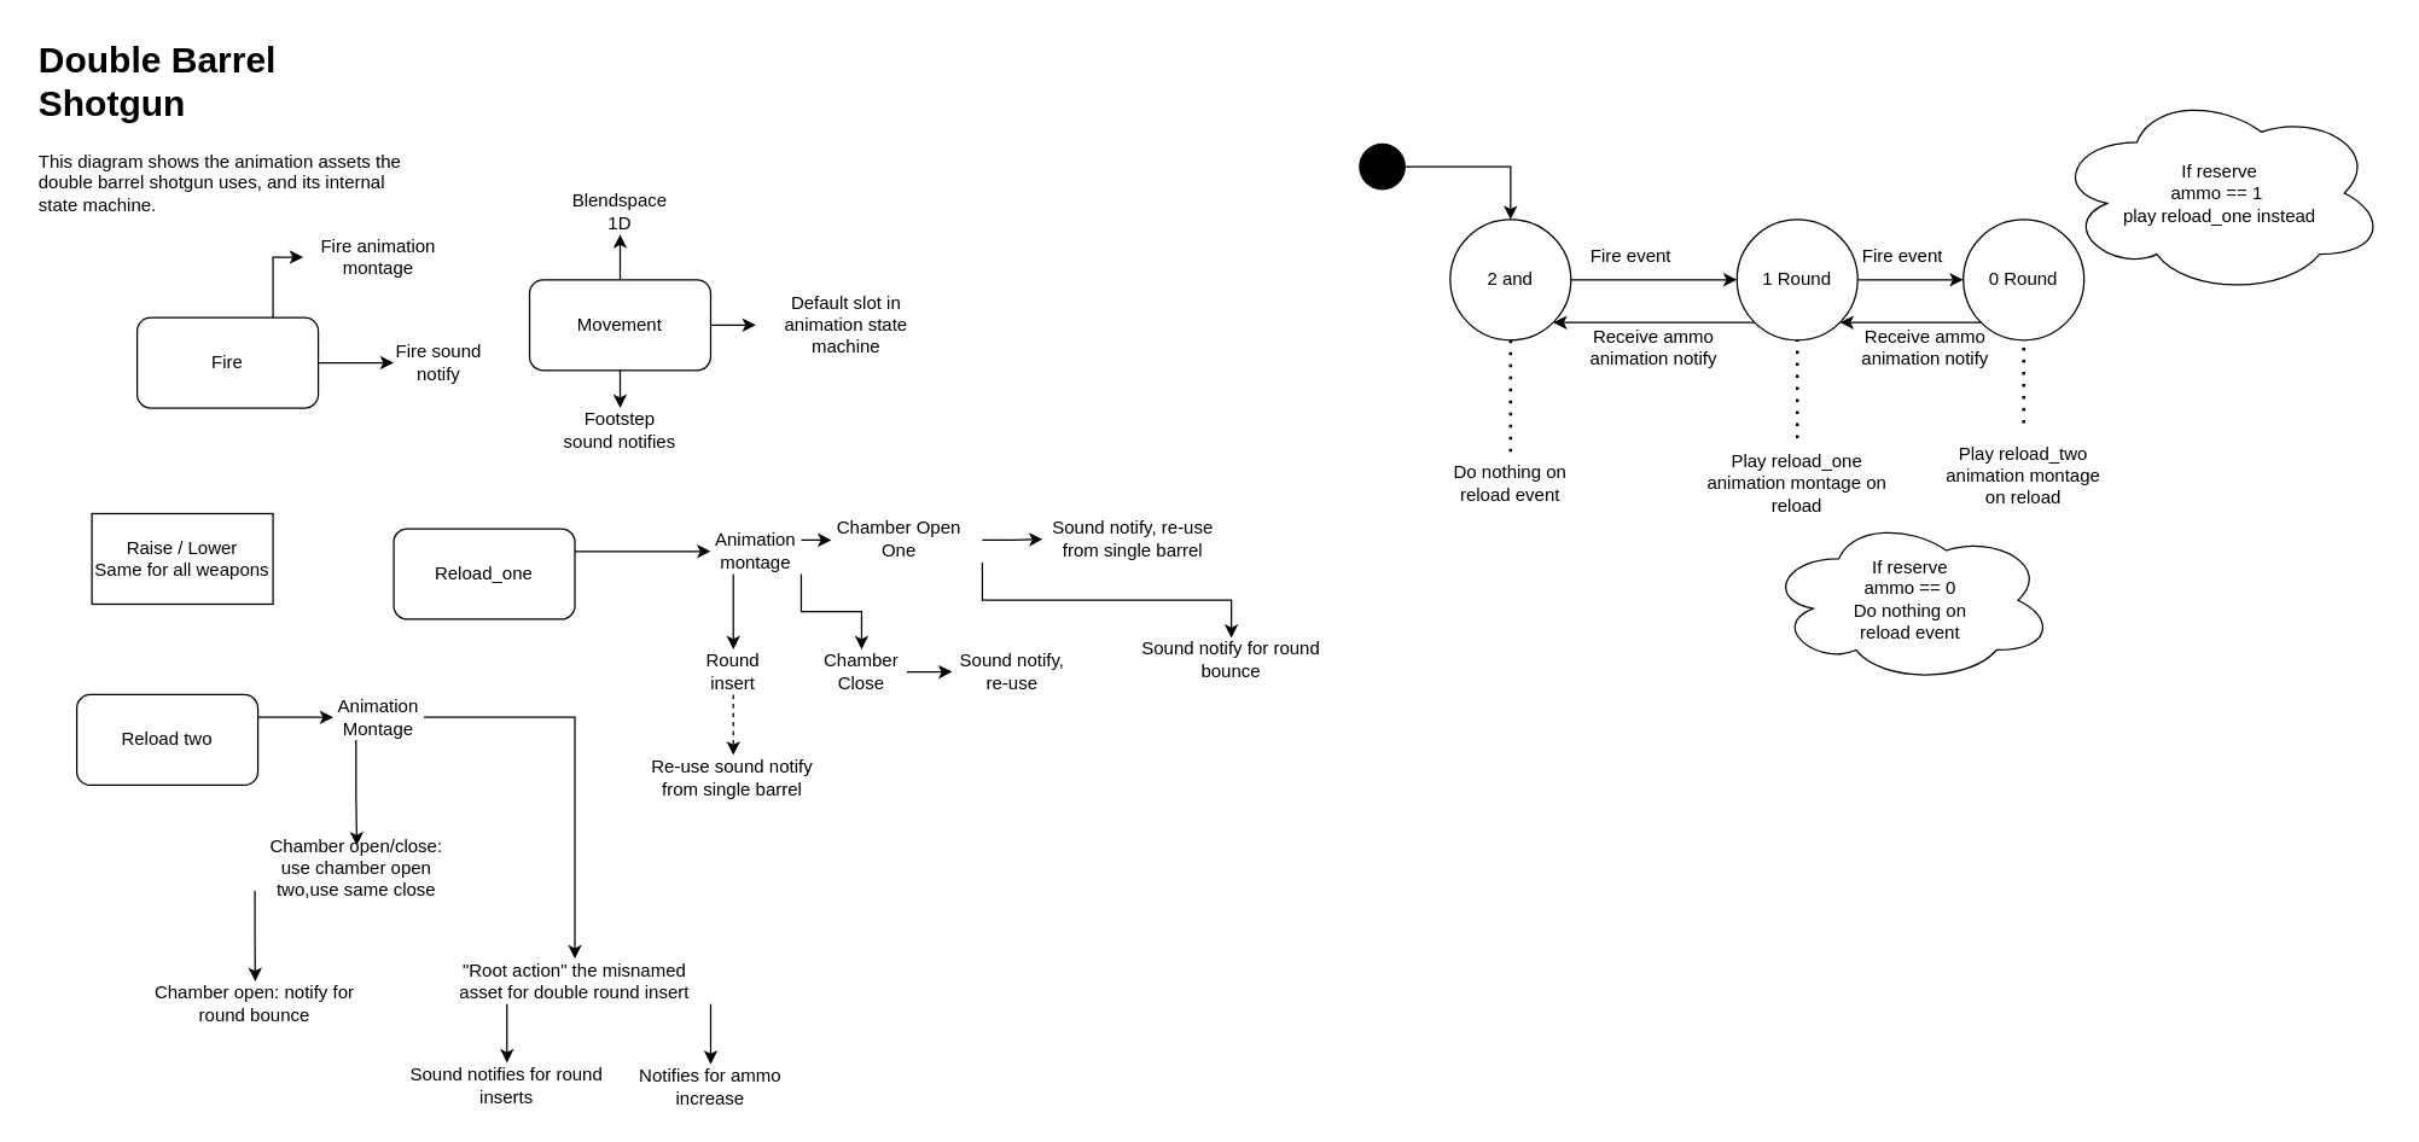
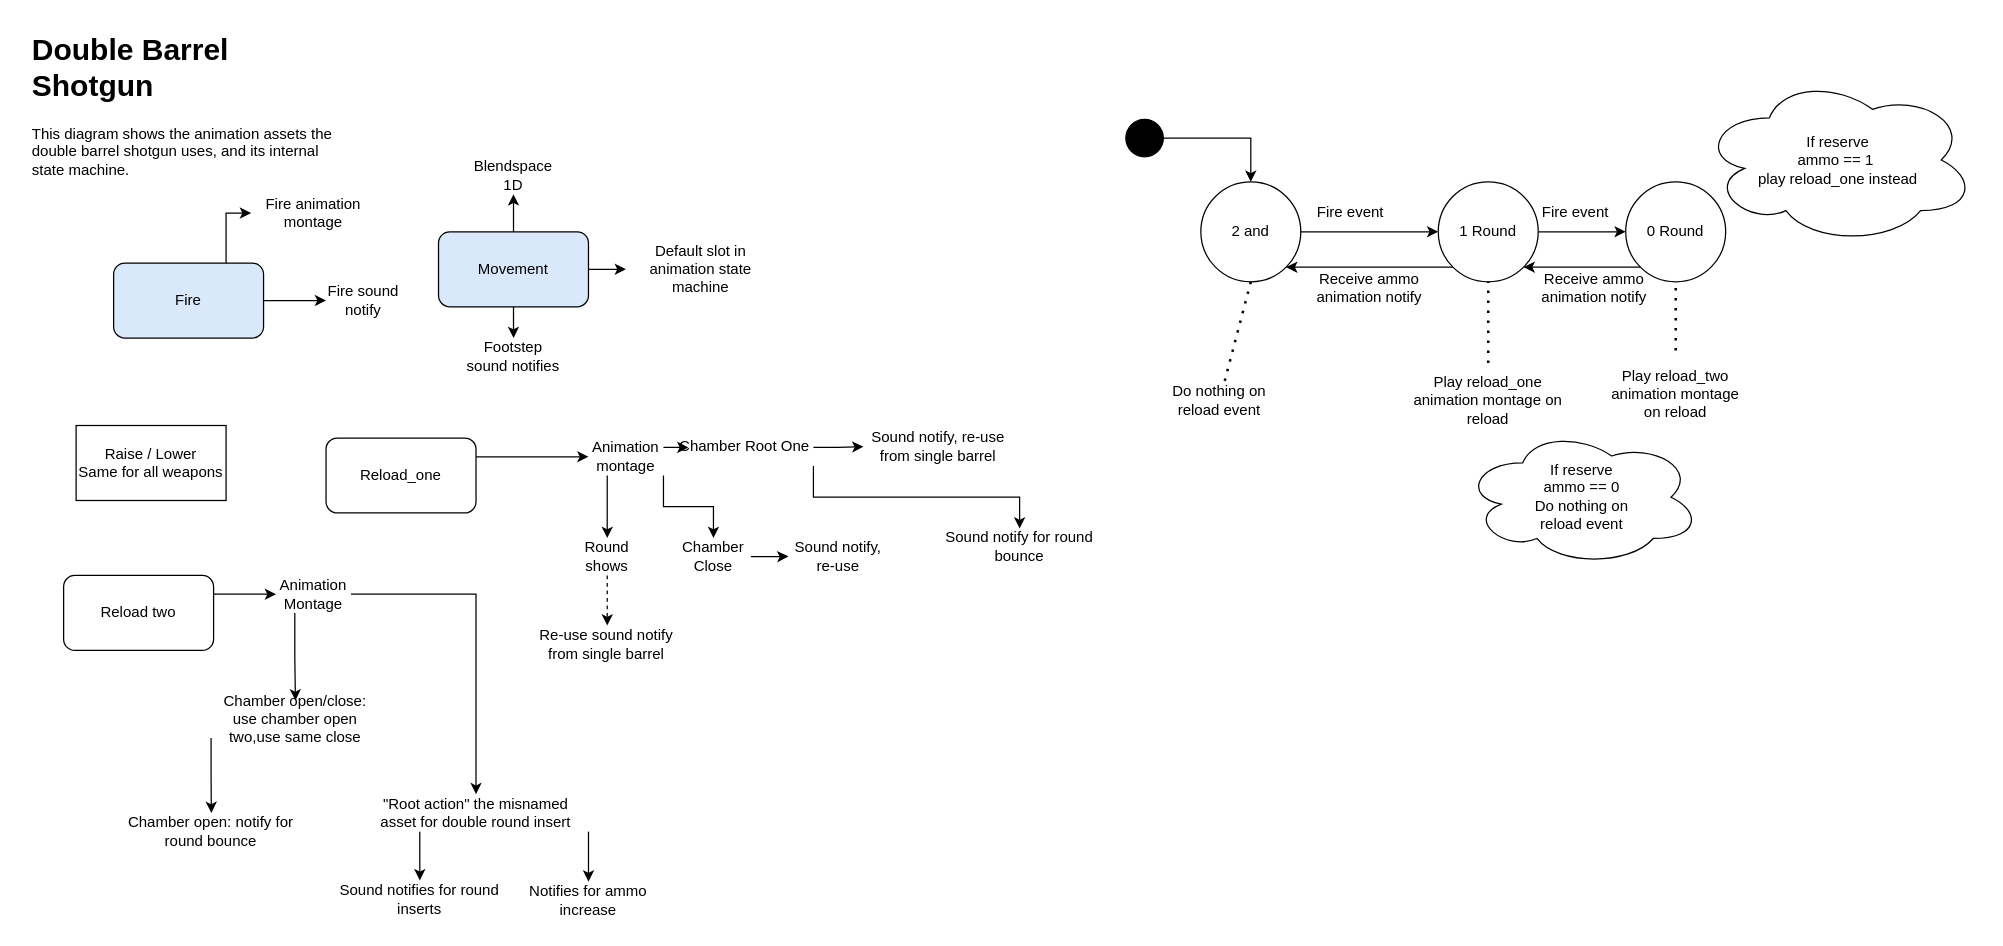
- <mxCell id="12" value="Movement" style="rounded=1;whiteSpace=wrap;html=1;" vertex="1" parent="1"><mxGeometry x="350" y="185" width="120" height="60" as="geometry" /></mxCell>
+ <mxCell id="12" value="Movement" style="rounded=1;whiteSpace=wrap;html=1;fillColor=#dae8fc;" vertex="1" parent="1"><mxGeometry x="350" y="185" width="120" height="60" as="geometry" /></mxCell>
- <mxCell id="5" value="Fire" style="rounded=1;whiteSpace=wrap;html=1;" vertex="1" parent="1"><mxGeometry x="90" y="210" width="120" height="60" as="geometry" /></mxCell>
+ <mxCell id="5" value="Fire" style="rounded=1;whiteSpace=wrap;html=1;fillColor=#dae8fc;" vertex="1" parent="1"><mxGeometry x="90" y="210" width="120" height="60" as="geometry" /></mxCell>
- <mxCell id="64" value="Do nothing on reload event" style="text;html=1;strokeColor=none;fillColor=none;align=center;verticalAlign=middle;whiteSpace=wrap;rounded=0;" vertex="1" parent="1"><mxGeometry x="945" y="305" width="110" height="30" as="geometry" /></mxCell>
+ <mxCell id="64" value="Do nothing on reload event" style="text;html=1;strokeColor=none;fillColor=none;align=center;verticalAlign=middle;whiteSpace=wrap;rounded=0;" vertex="1" parent="1"><mxGeometry x="920" y="305" width="110" height="30" as="geometry" /></mxCell>
- <mxCell id="24" value="Chamber Open One" style="text;html=1;strokeColor=none;fillColor=none;align=center;verticalAlign=middle;whiteSpace=wrap;rounded=0;" vertex="1" parent="1"><mxGeometry x="540" y="342.4" width="110" height="30" as="geometry" /></mxCell>
+ <mxCell id="24" value="Chamber Root One" style="text;html=1;strokeColor=none;fillColor=none;align=center;verticalAlign=middle;whiteSpace=wrap;rounded=0;" vertex="1" parent="1"><mxGeometry x="540" y="342.4" width="110" height="30" as="geometry" /></mxCell>
- <mxCell id="27" value="Round insert" style="text;html=1;strokeColor=none;fillColor=none;align=center;verticalAlign=middle;whiteSpace=wrap;rounded=0;" vertex="1" parent="1"><mxGeometry x="455.002" y="430" width="60" height="30" as="geometry" /></mxCell>
+ <mxCell id="27" value="Round shows" style="text;html=1;strokeColor=none;fillColor=none;align=center;verticalAlign=middle;whiteSpace=wrap;rounded=0;" vertex="1" parent="1"><mxGeometry x="455.002" y="430" width="60" height="30" as="geometry" /></mxCell>
